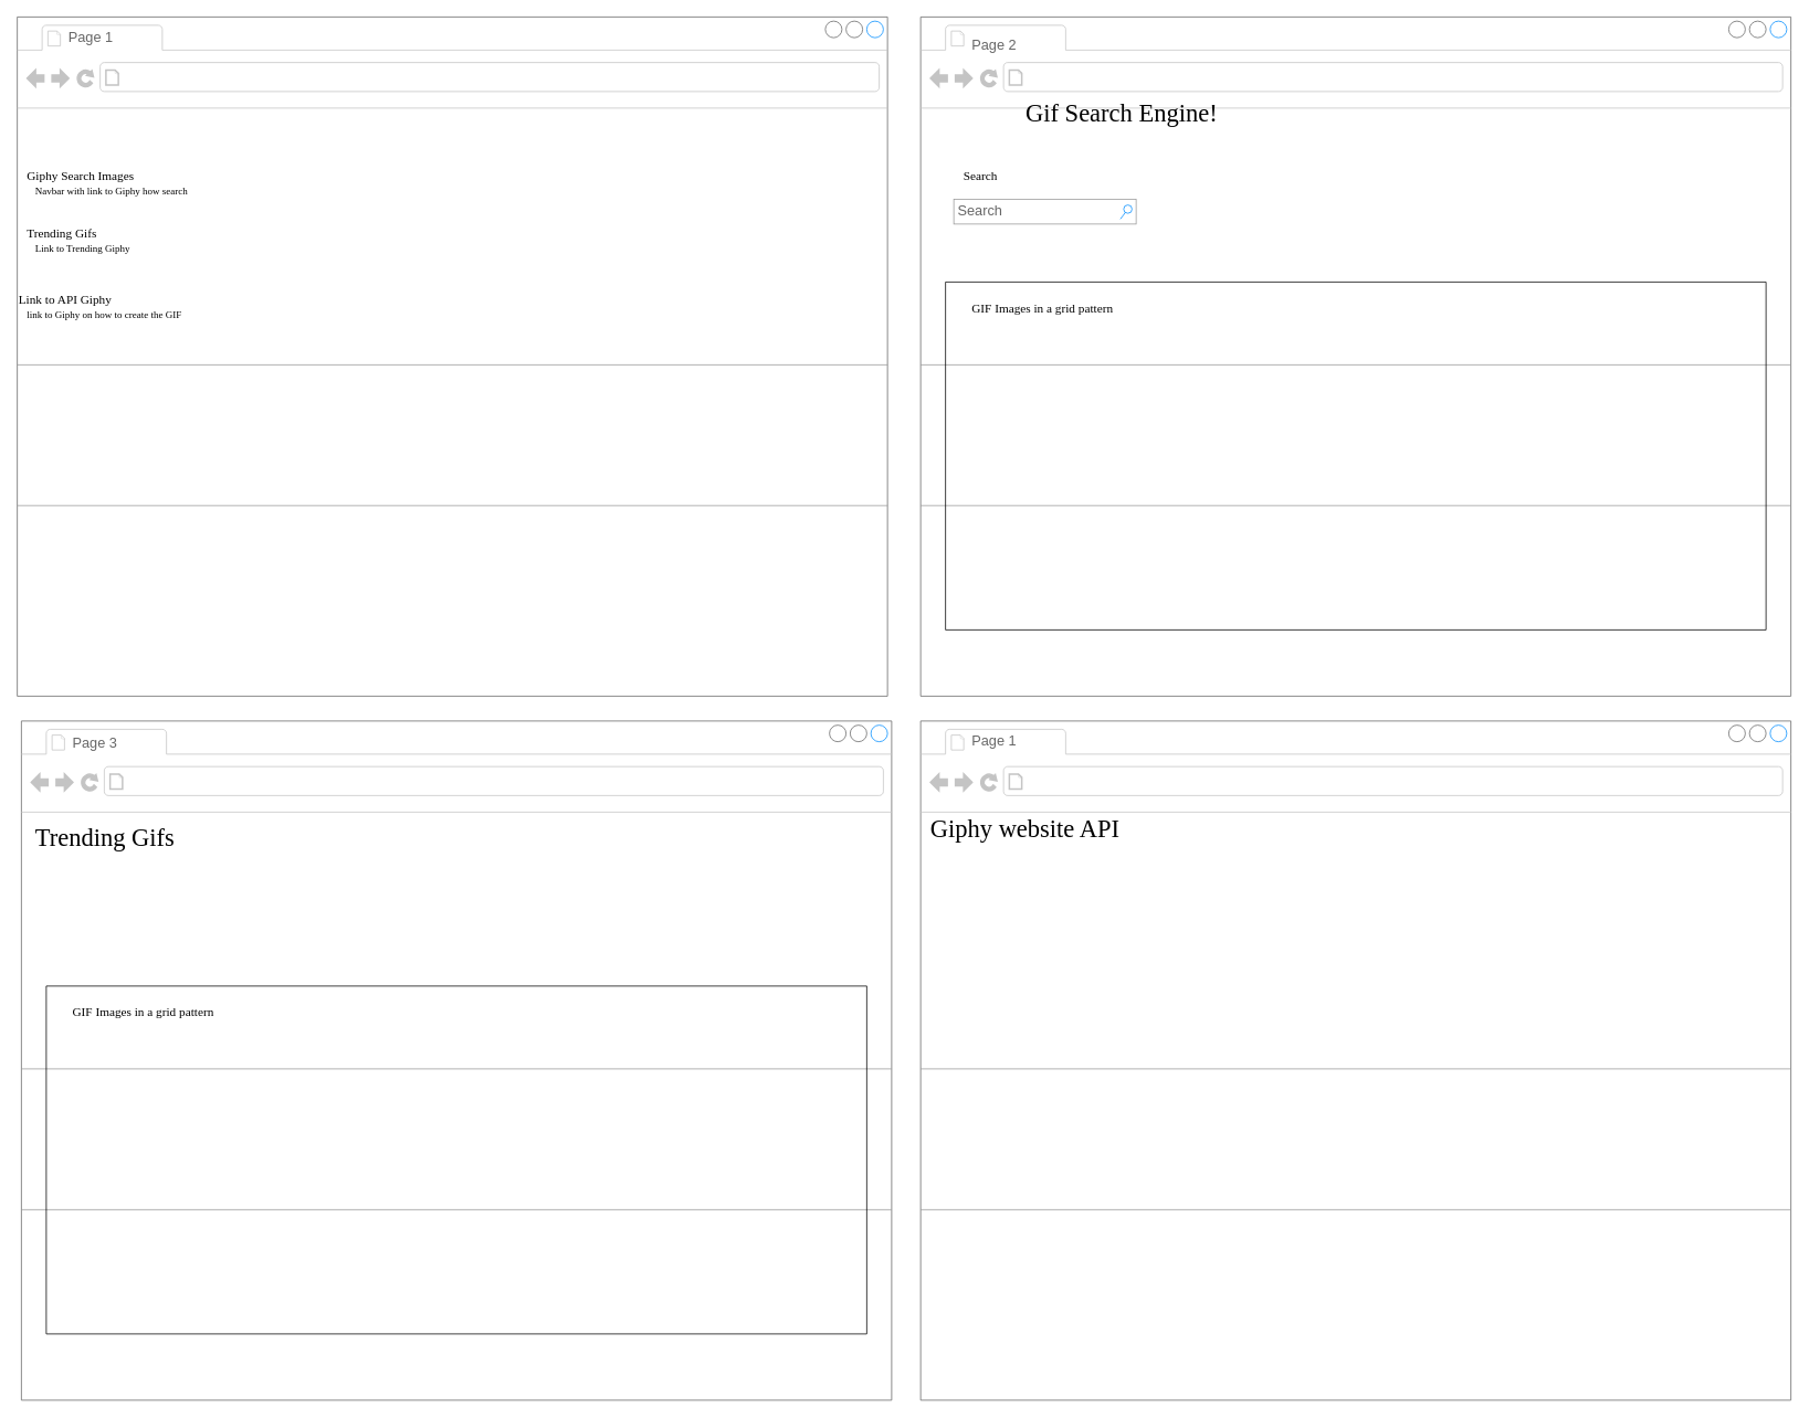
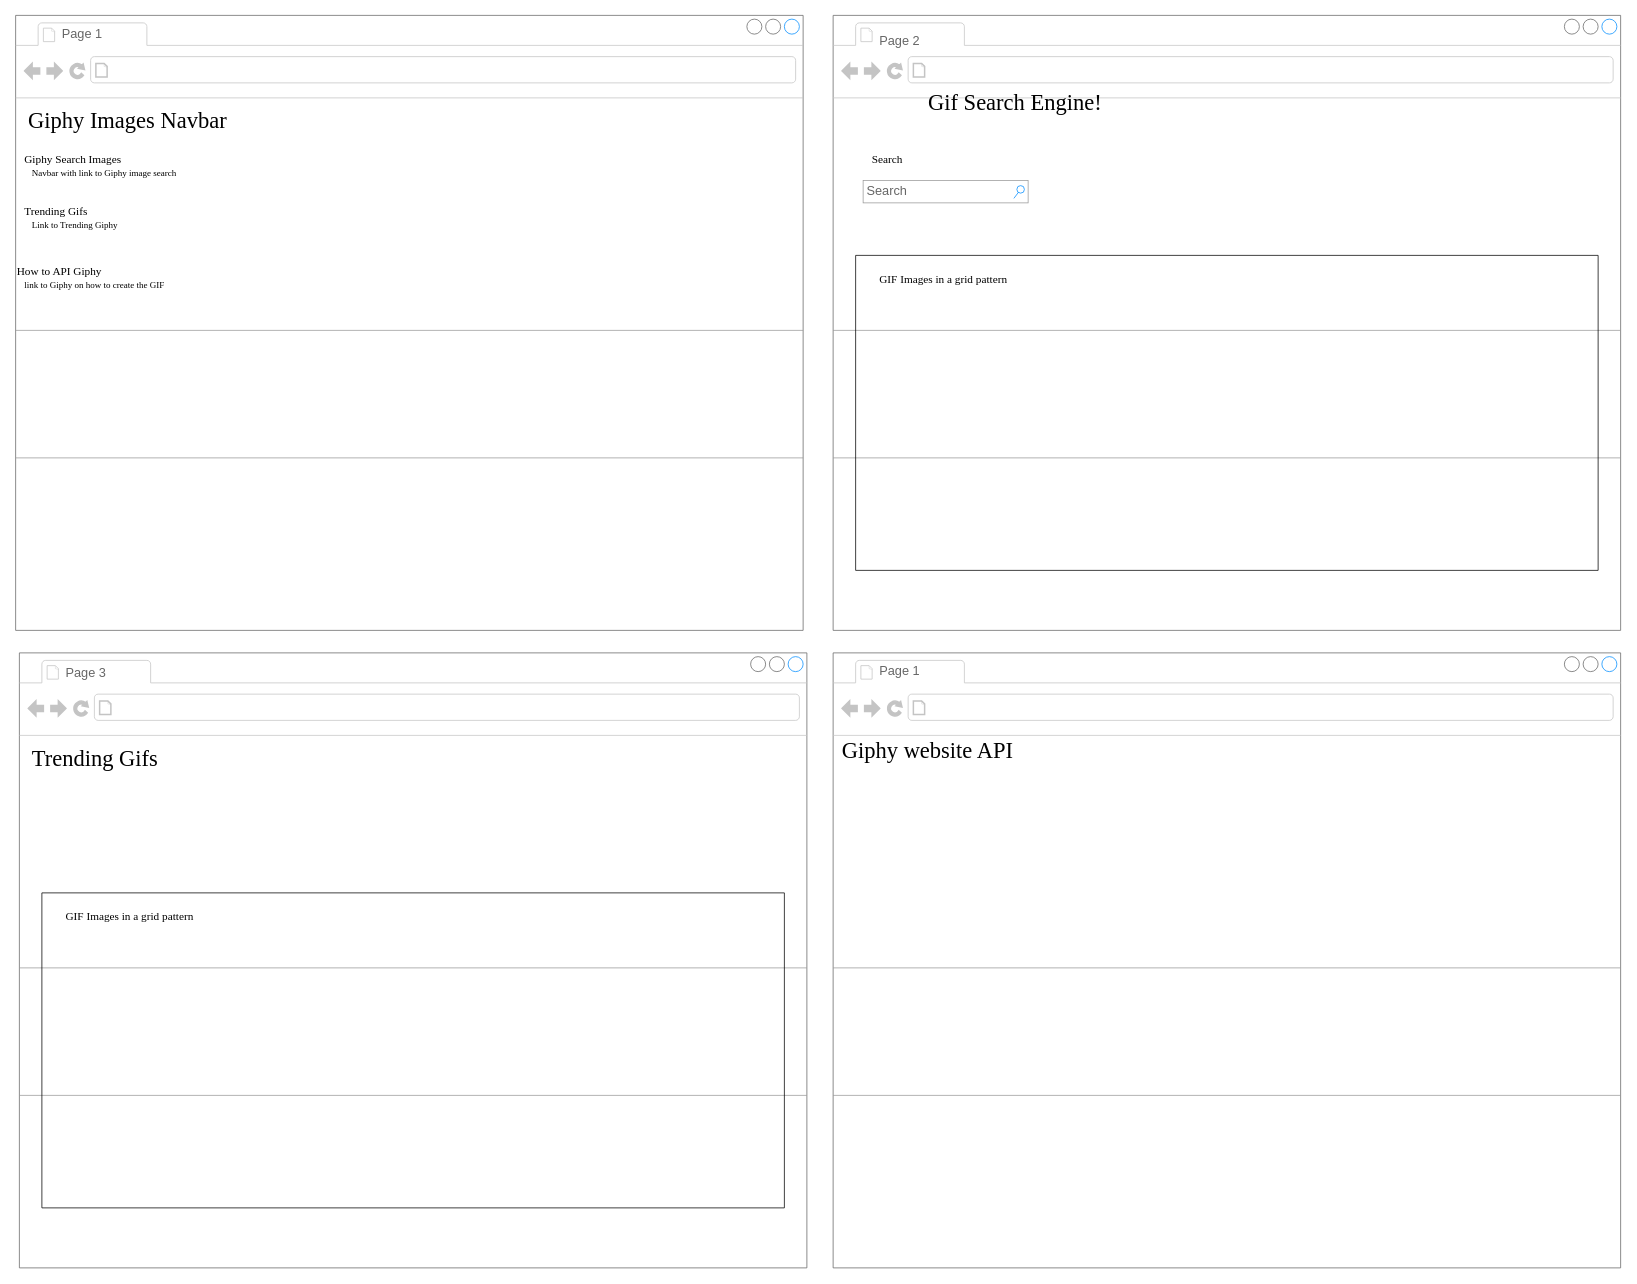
+ <mxCell id="4" value="Giphy Images Navbar" style="text;html=1;points=[];align=left;verticalAlign=top;spacingTop=-4;fontSize=30;fontFamily=Verdana" parent="2" vertex="1"><mxGeometry x="15" y="120" width="340" height="50" as="geometry" /></mxCell>
- <mxCell id="6" value="Navbar with link to Giphy how search" style="text;html=1;points=[];align=left;verticalAlign=top;spacingTop=-4;fontSize=12;fontFamily=Verdana;whiteSpace=wrap;" parent="2" vertex="1"><mxGeometry x="20" y="200" width="240" height="40" as="geometry" /></mxCell>
+ <mxCell id="6" value="Navbar with link to Giphy image search" style="text;html=1;points=[];align=left;verticalAlign=top;spacingTop=-4;fontSize=12;fontFamily=Verdana;whiteSpace=wrap;" parent="2" vertex="1"><mxGeometry x="20" y="200" width="240" height="40" as="geometry" /></mxCell>
- <mxCell id="12" value="Link to API Giphy" style="text;html=1;points=[];align=left;verticalAlign=top;spacingTop=-4;fontSize=15;fontFamily=Verdana" vertex="1" parent="2"><mxGeometry y="330" width="170" height="100" as="geometry" /></mxCell>
+ <mxCell id="12" value="How to API Giphy" style="text;html=1;points=[];align=left;verticalAlign=top;spacingTop=-4;fontSize=15;fontFamily=Verdana" vertex="1" parent="2"><mxGeometry y="330" width="170" height="100" as="geometry" /></mxCell>
